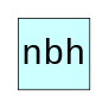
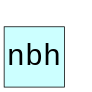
- <mxCell id="2" value="&lt;font style=&quot;font-size: 40px&quot; color=&quot;#000000&quot;&gt;nbh&lt;/font&gt;" style="whiteSpace=wrap;html=1;aspect=fixed;fillColor=#CCFFFF;fontFamily=Courier New;fontStyle=0" vertex="1" parent="1"><mxGeometry width="80" height="80" as="geometry" x="20" y="20" /></mxCell>
+ <mxCell id="2" value="&lt;font style=&quot;font-size: 40px&quot; color=&quot;#000000&quot;&gt;nbh&lt;/font&gt;" style="whiteSpace=wrap;html=1;aspect=fixed;fillColor=#CCFFFF;fontFamily=Courier New;fontStyle=0" vertex="1" parent="1"><mxGeometry x="5" y="35" width="80" height="80" as="geometry" /></mxCell>
